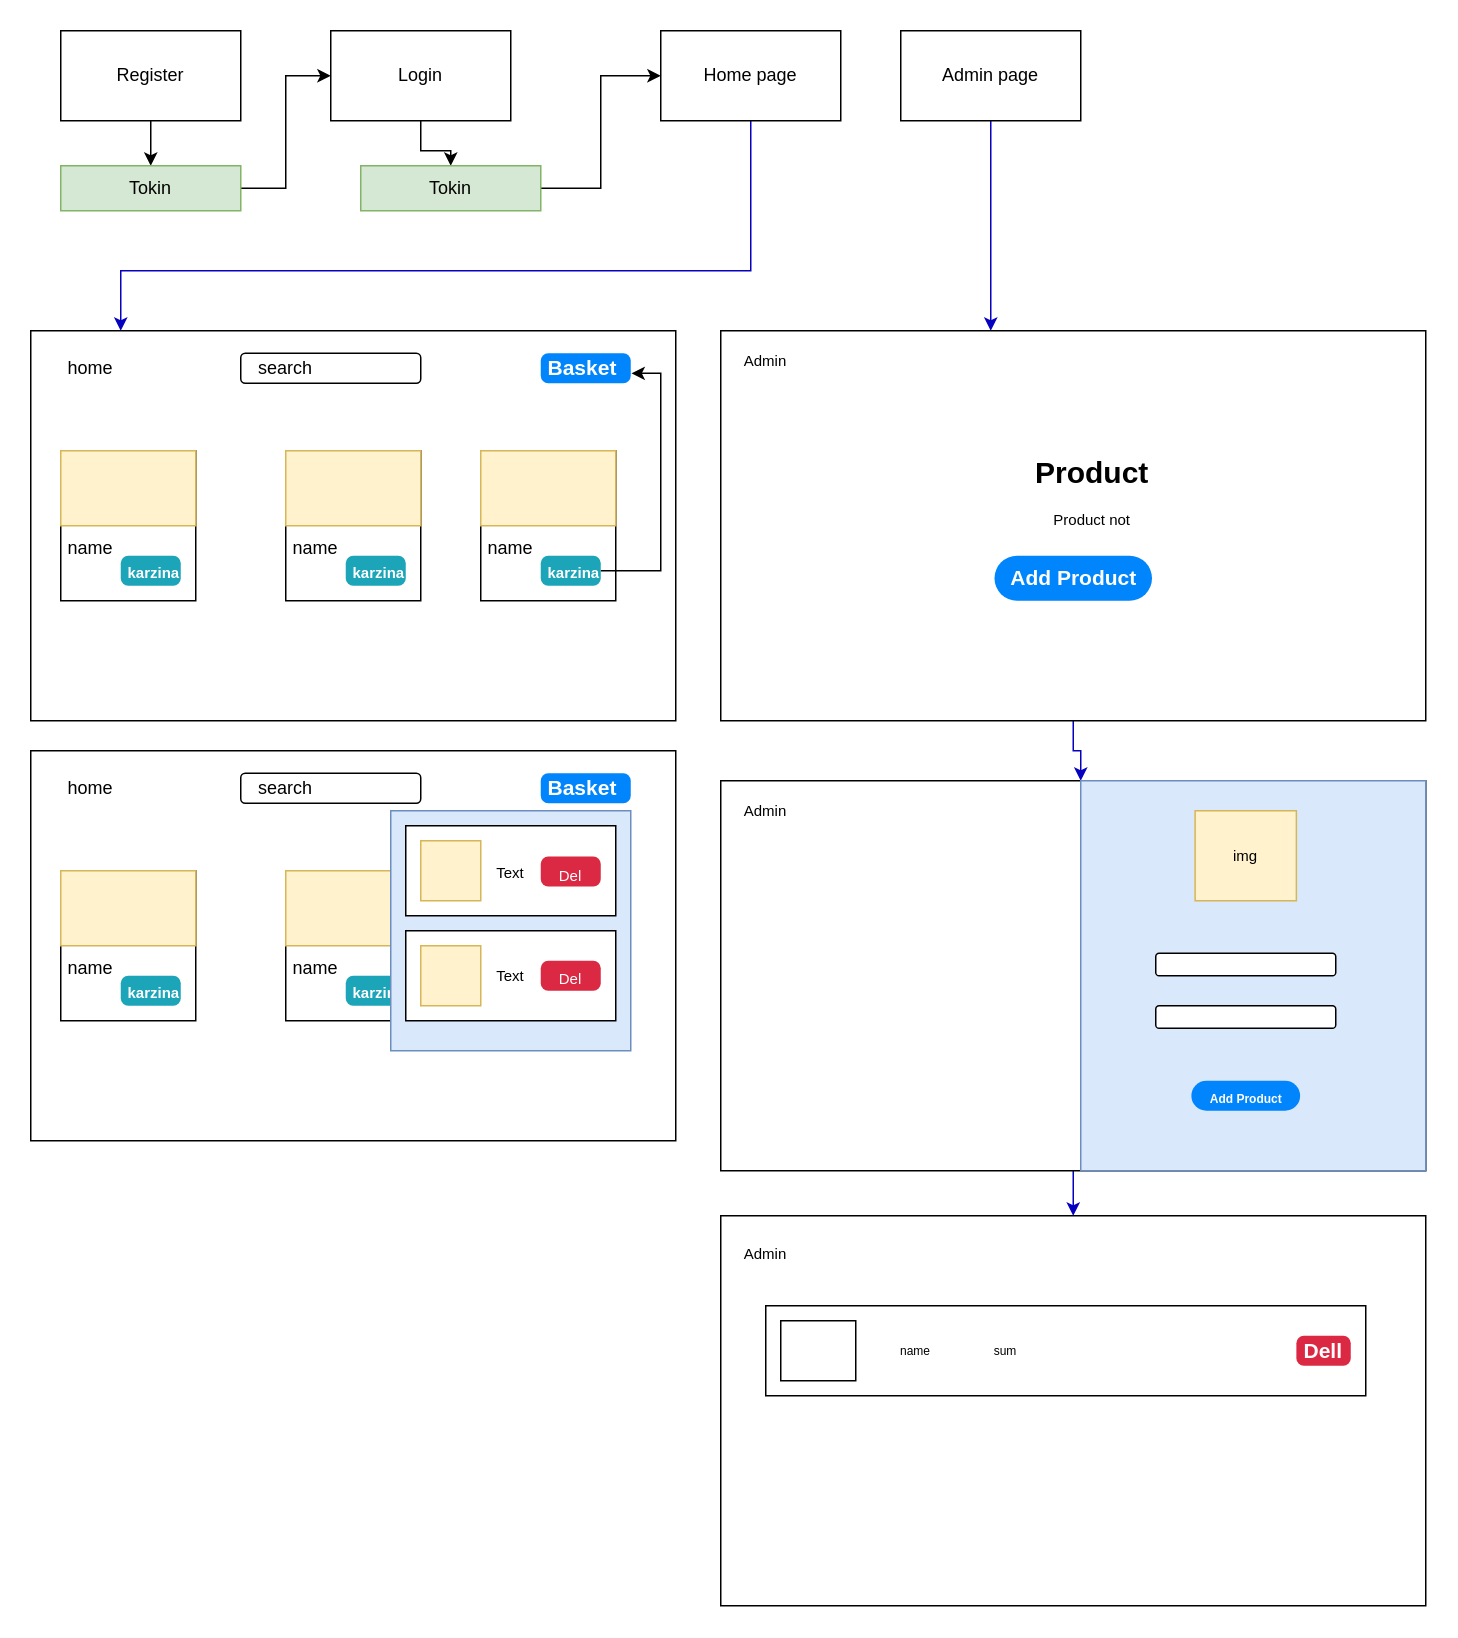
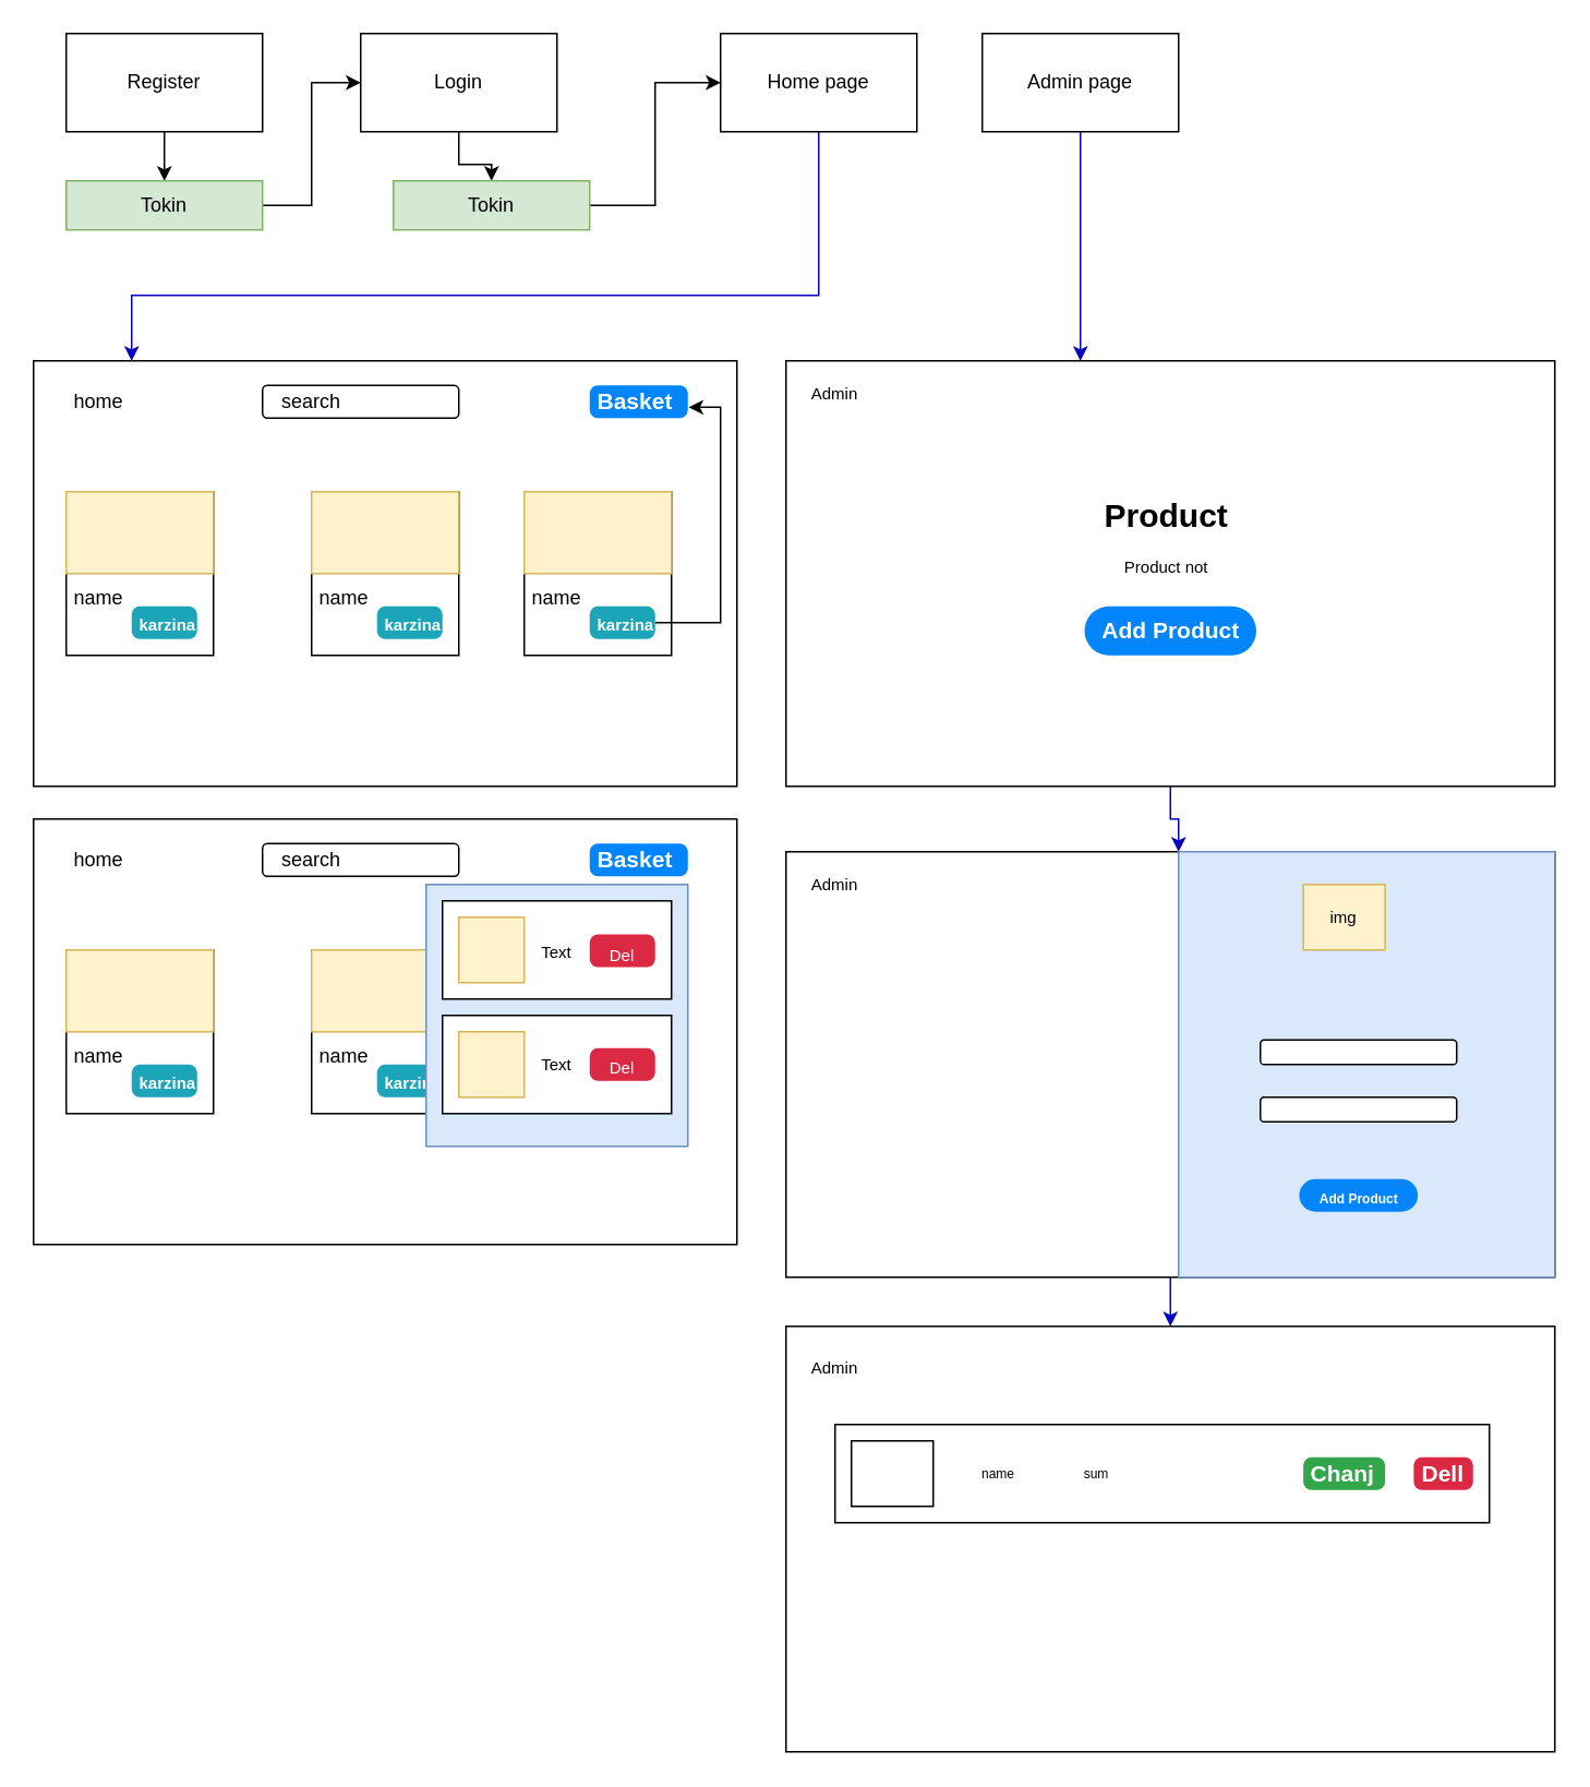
- <mxCell id="61" value="&lt;h1 style=&quot;text-align: center;&quot;&gt;Product&lt;/h1&gt;&lt;p style=&quot;text-align: center;&quot;&gt;Product not&lt;/p&gt;" style="text;html=1;strokeColor=none;fillColor=none;spacing=5;spacingTop=-20;whiteSpace=wrap;overflow=hidden;rounded=0;strokeWidth=1;fontSize=10;" vertex="1" parent="1"><mxGeometry x="685" y="300" width="90" height="55" as="geometry" /></mxCell>
+ <mxCell id="61" value="&lt;h1 style=&quot;text-align: center;&quot;&gt;Product&lt;/h1&gt;&lt;p style=&quot;text-align: center;&quot;&gt;Product not&lt;/p&gt;" style="text;html=1;strokeColor=none;fillColor=none;spacing=5;spacingTop=-20;whiteSpace=wrap;overflow=hidden;rounded=0;strokeWidth=1;fontSize=10;" vertex="1" parent="1"><mxGeometry x="670" y="300" width="90" height="55" as="geometry" /></mxCell>
- <mxCell id="67" value="img" style="rounded=0;whiteSpace=wrap;html=1;strokeWidth=1;fontSize=10;fillColor=#fff2cc;strokeColor=#d6b656;" vertex="1" parent="1"><mxGeometry x="796.25" y="540" width="67.5" height="60" as="geometry" /></mxCell>
+ <mxCell id="67" value="img" style="rounded=0;whiteSpace=wrap;html=1;strokeWidth=1;fontSize=10;fillColor=#fff2cc;strokeColor=#d6b656;" vertex="1" parent="1"><mxGeometry x="796.25" y="540" width="50" height="40" as="geometry" /></mxCell>
+ <mxCell id="77" value="Chanj" style="html=1;shadow=0;dashed=0;shape=mxgraph.bootstrap.rrect;rSize=5;strokeColor=none;strokeWidth=1;fillColor=#33A64C;fontColor=#FFFFFF;whiteSpace=wrap;align=left;verticalAlign=middle;spacingLeft=0;fontStyle=1;fontSize=14;spacing=5;" vertex="1" parent="1"><mxGeometry x="796.25" y="890" width="50" height="20" as="geometry" /></mxCell>
